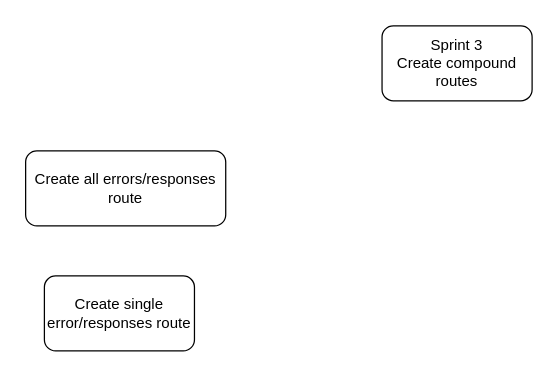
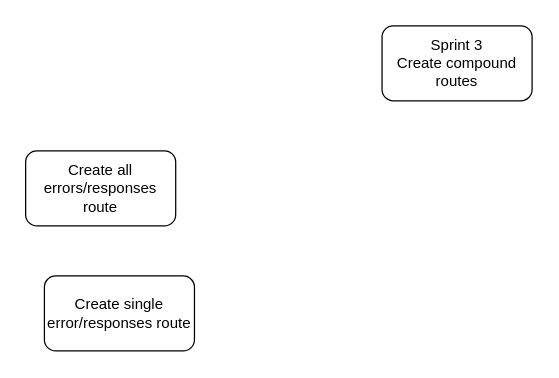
- <mxCell id="3" value="Create all errors/responses route" style="rounded=1;whiteSpace=wrap;html=1;" vertex="1" parent="1"><mxGeometry x="20" y="120" width="160" height="60" as="geometry" /></mxCell>
+ <mxCell id="3" value="Create all errors/responses route" style="rounded=1;whiteSpace=wrap;html=1;" vertex="1" parent="1"><mxGeometry x="20" y="120" width="120" height="60" as="geometry" /></mxCell>
